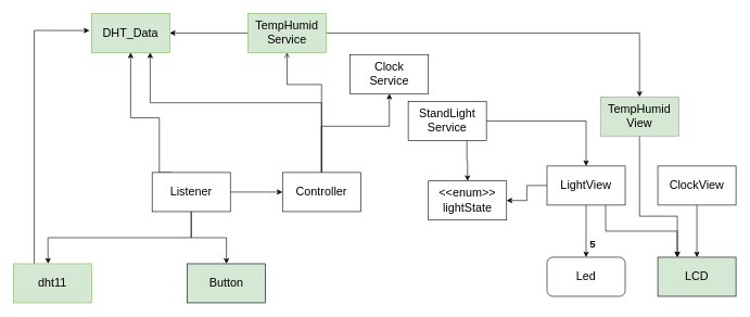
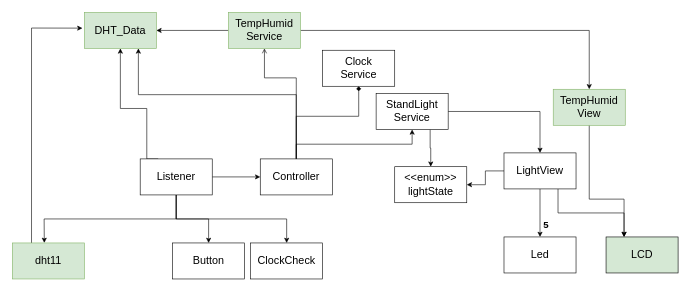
- <mxCell id="9" style="edgeStyle=orthogonalEdgeStyle;rounded=0;html=1;exitX=0.5;exitY=0;exitDx=0;exitDy=0;entryX=0.5;entryY=1;entryDx=0;entryDy=0;fontSize=16;" parent="1" source="13" target="24" edge="1"><mxGeometry relative="1" as="geometry"><Array as="points"><mxPoint x="493" y="193" /><mxPoint x="597" y="193" /></Array></mxGeometry></mxCell>
+ <mxCell id="9" style="edgeStyle=orthogonalEdgeStyle;rounded=0;html=1;exitX=0.5;exitY=0;exitDx=0;exitDy=0;entryX=0.5;entryY=1;entryDx=0;entryDy=0;fontSize=16;endArrow=diamond;" parent="1" source="13" target="24" edge="1"><mxGeometry relative="1" as="geometry"><Array as="points"><mxPoint x="493" y="193" /><mxPoint x="597" y="193" /></Array></mxGeometry></mxCell>
+ <mxCell id="10" style="edgeStyle=orthogonalEdgeStyle;rounded=0;html=1;exitX=0.5;exitY=0;exitDx=0;exitDy=0;entryX=0.5;entryY=1;entryDx=0;entryDy=0;" parent="1" source="13" target="21" edge="1"><mxGeometry relative="1" as="geometry" /></mxCell>
- <mxCell id="26" value="ClockView" style="whiteSpace=wrap;html=1;fontSize=18;" parent="1" vertex="1"><mxGeometry x="1009" y="254" width="120" height="60" as="geometry" /></mxCell>
+ <mxCell id="4" style="edgeStyle=orthogonalEdgeStyle;rounded=0;html=1;exitX=0.5;exitY=1;exitDx=0;exitDy=0;entryX=0.5;entryY=0;entryDx=0;entryDy=0;fontSize=16;" parent="1" source="8" target="27" edge="1"><mxGeometry relative="1" as="geometry" /></mxCell>
- <mxCell id="25" style="edgeStyle=orthogonalEdgeStyle;rounded=0;html=1;exitX=0.5;exitY=1;exitDx=0;exitDy=0;entryX=0.5;entryY=0;entryDx=0;entryDy=0;fontSize=16;" parent="1" source="26" target="23" edge="1"><mxGeometry relative="1" as="geometry" /></mxCell>
- <mxCell id="18" value="Led" style="whiteSpace=wrap;html=1;fontSize=18;rounded=1;" parent="1" vertex="1"><mxGeometry x="839" y="394" width="120" height="60" as="geometry" /></mxCell>
+ <mxCell id="18" value="Led" style="whiteSpace=wrap;html=1;fontSize=18;" parent="1" vertex="1"><mxGeometry x="839" y="394" width="120" height="60" as="geometry" /></mxCell>
- <mxCell id="2" value="Button" style="whiteSpace=wrap;html=1;fontSize=18;fillColor=#d5e8d4;" parent="1" vertex="1"><mxGeometry x="287" y="404" width="120" height="60" as="geometry" /></mxCell>
+ <mxCell id="2" value="Button" style="whiteSpace=wrap;html=1;fontSize=18;" parent="1" vertex="1"><mxGeometry x="287" y="404" width="120" height="60" as="geometry" /></mxCell>
+ <mxCell id="27" value="ClockCheck" style="whiteSpace=wrap;html=1;fontSize=18;" parent="1" vertex="1"><mxGeometry x="417" y="404" width="120" height="60" as="geometry" /></mxCell>
